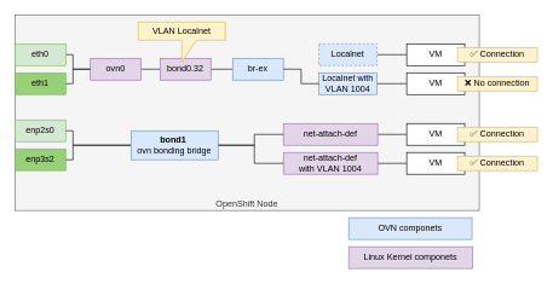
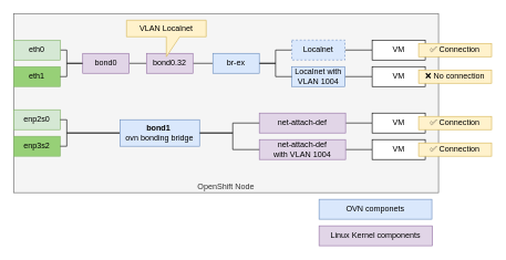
+ <mxCell id="11" value="" style="edgeStyle=orthogonalEdgeStyle;rounded=0;orthogonalLoop=1;jettySize=auto;html=1;entryX=0;entryY=0.5;entryDx=0;entryDy=0;endArrow=none;endFill=0;" edge="1" parent="1" source="12" target="15"><mxGeometry relative="1" as="geometry" /></mxCell>
- <mxCell id="7" value="ovn0" style="rounded=0;whiteSpace=wrap;html=1;verticalAlign=middle;fillColor=#e1d5e7;strokeColor=#9673a6;" vertex="1" parent="1"><mxGeometry x="124" y="80" width="70" height="30" as="geometry" /></mxCell>
+ <mxCell id="7" value="bond0" style="rounded=0;whiteSpace=wrap;html=1;verticalAlign=middle;fillColor=#e1d5e7;strokeColor=#9673a6;" vertex="1" parent="1"><mxGeometry x="124" y="80" width="70" height="30" as="geometry" /></mxCell>
- <mxCell id="31" value="Linux Kernel componets" style="rounded=0;whiteSpace=wrap;html=1;verticalAlign=middle;fillColor=#e1d5e7;strokeColor=#9673a6;" vertex="1" parent="1"><mxGeometry x="480" y="340" width="171" height="30" as="geometry" /></mxCell>
+ <mxCell id="31" value="Linux Kernel components" style="rounded=0;whiteSpace=wrap;html=1;verticalAlign=middle;fillColor=#e1d5e7;strokeColor=#9673a6;" vertex="1" parent="1"><mxGeometry x="480" y="340" width="171" height="30" as="geometry" /></mxCell>
